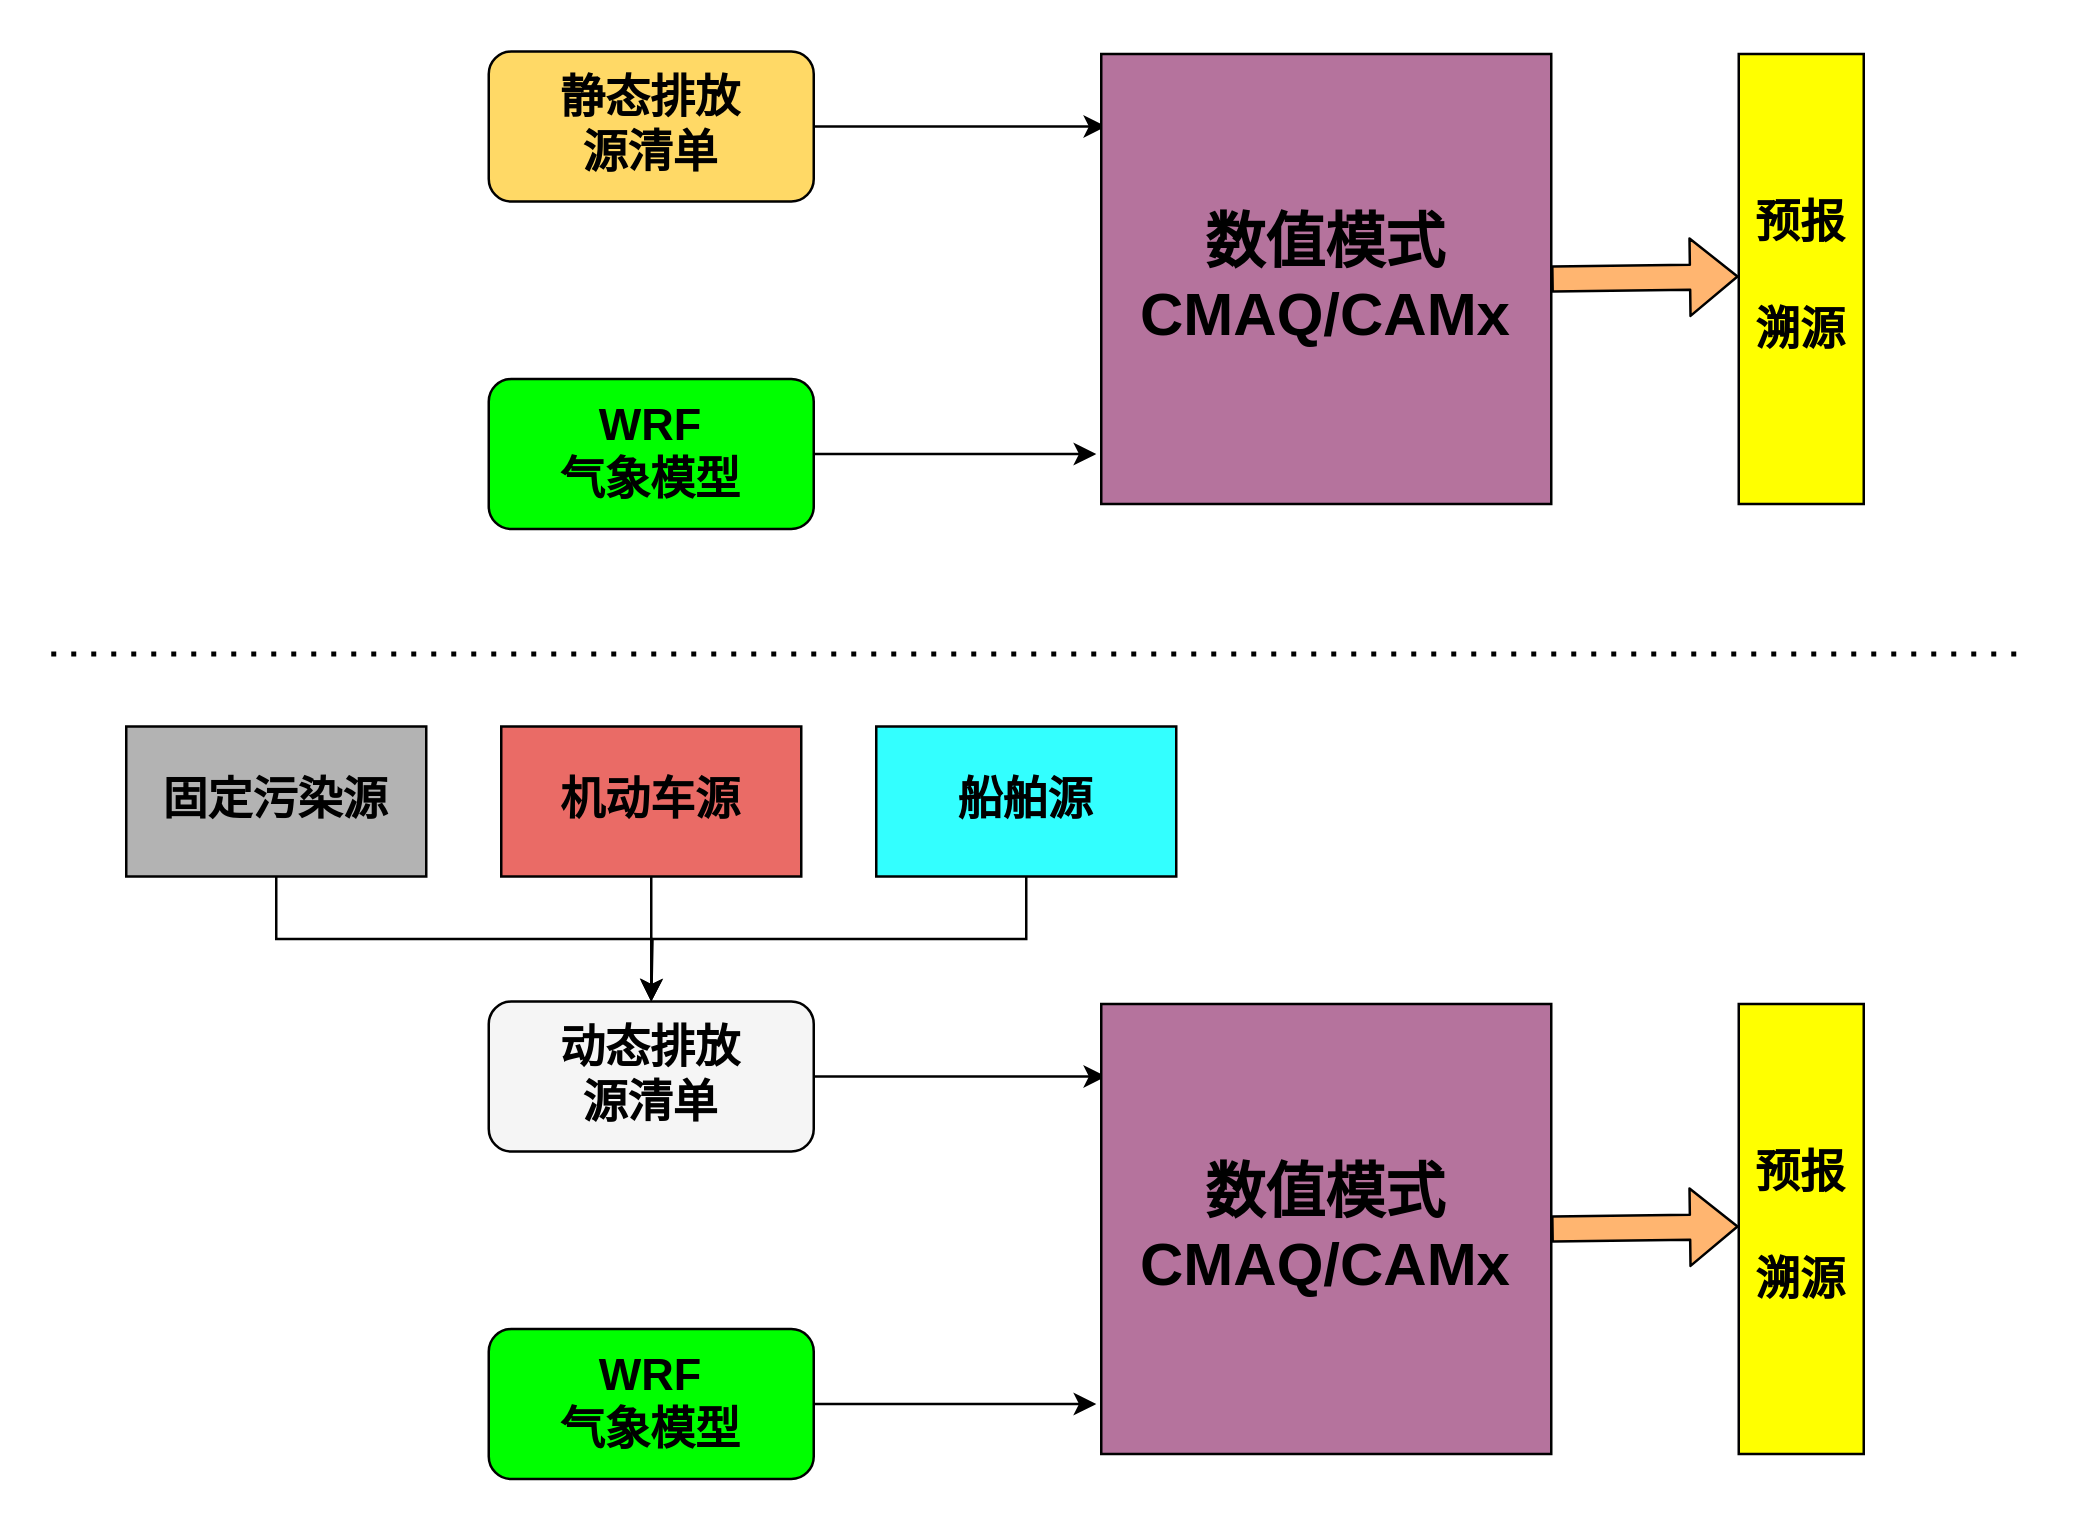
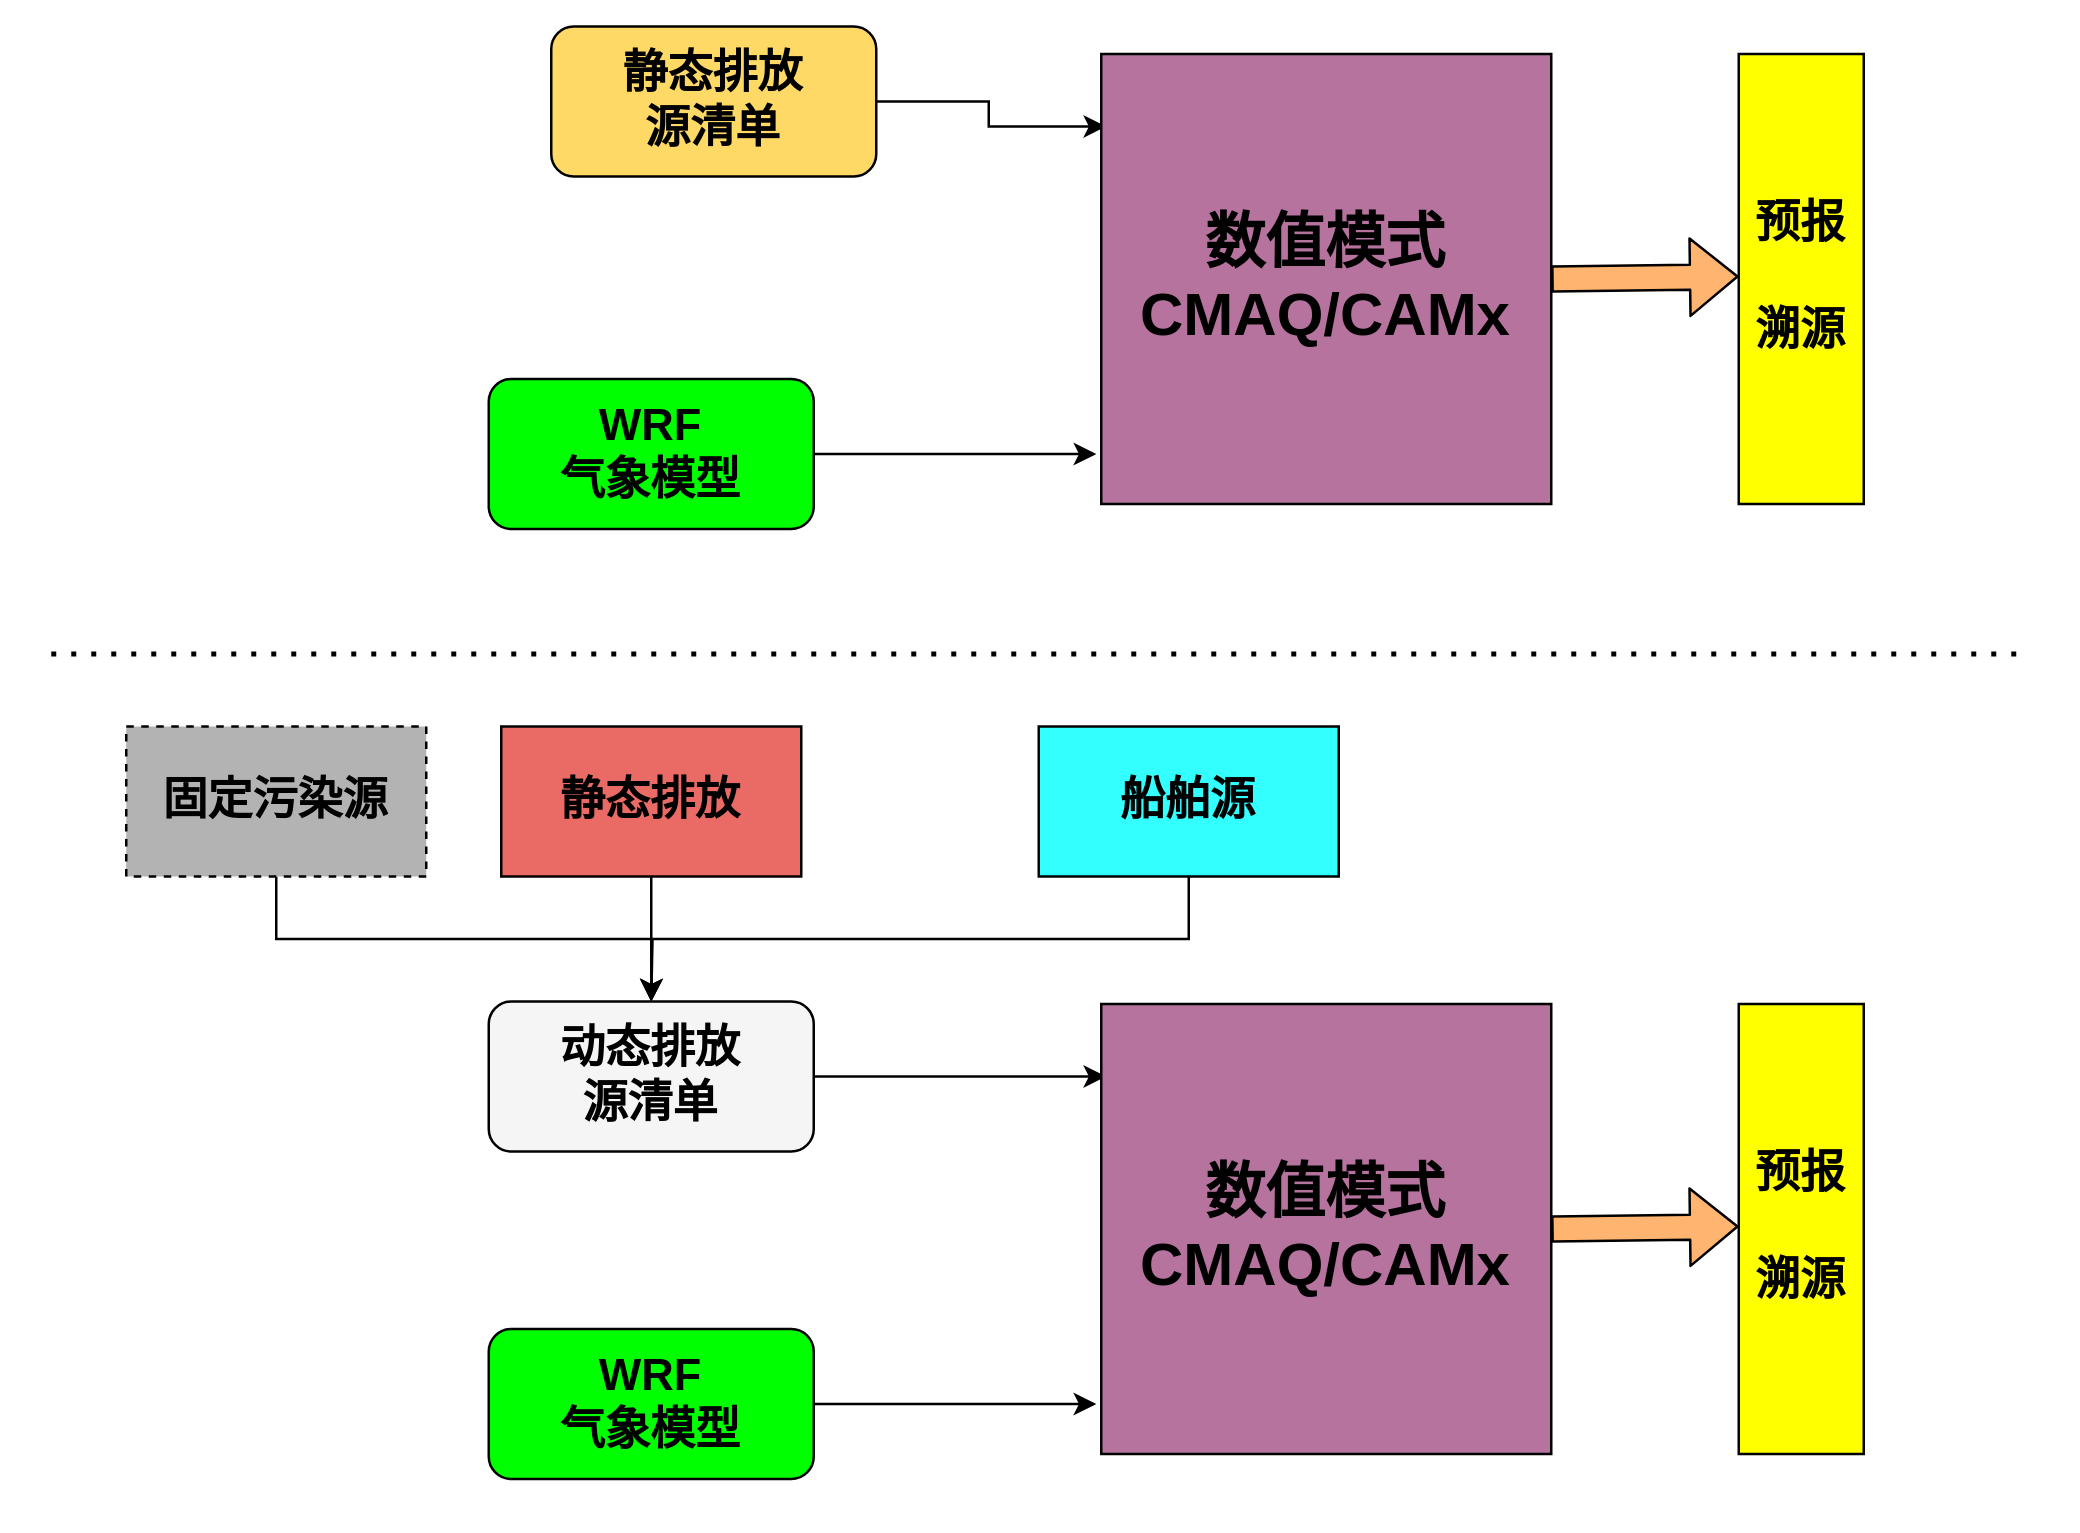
- <mxCell id="3" value="&lt;font style=&quot;font-size: 18px&quot;&gt;&lt;b&gt;静态&lt;/b&gt;&lt;b&gt;排放&lt;br&gt;源清单&lt;/b&gt;&lt;b&gt;&lt;br&gt;&lt;/b&gt;&lt;/font&gt;" style="rounded=1;whiteSpace=wrap;html=1;fillColor=#FFD966;" vertex="1" parent="1"><mxGeometry x="195" y="20" width="130" height="60" as="geometry" /></mxCell>
+ <mxCell id="3" value="&lt;font style=&quot;font-size: 18px&quot;&gt;&lt;b&gt;静态&lt;/b&gt;&lt;b&gt;排放&lt;br&gt;源清单&lt;/b&gt;&lt;b&gt;&lt;br&gt;&lt;/b&gt;&lt;/font&gt;" style="rounded=1;whiteSpace=wrap;html=1;fillColor=#FFD966;" vertex="1" parent="1"><mxGeometry x="220" y="10" width="130" height="60" as="geometry" /></mxCell>
- <mxCell id="17" value="&lt;b&gt;&lt;font style=&quot;font-size: 18px&quot;&gt;固定污染源&lt;/font&gt;&lt;/b&gt;" style="rounded=0;whiteSpace=wrap;html=1;fillColor=#B3B3B3;" vertex="1" parent="1"><mxGeometry x="50" y="290" width="120" height="60" as="geometry" /></mxCell>
+ <mxCell id="17" value="&lt;b&gt;&lt;font style=&quot;font-size: 18px&quot;&gt;固定污染源&lt;/font&gt;&lt;/b&gt;" style="rounded=0;whiteSpace=wrap;html=1;fillColor=#B3B3B3;dashed=1;" vertex="1" parent="1"><mxGeometry x="50" y="290" width="120" height="60" as="geometry" /></mxCell>
- <mxCell id="19" value="&lt;font style=&quot;font-size: 18px&quot;&gt;&lt;b&gt;机动车源&lt;/b&gt;&lt;/font&gt;" style="rounded=0;whiteSpace=wrap;html=1;fillColor=#EA6B66;" vertex="1" parent="1"><mxGeometry x="200" y="290" width="120" height="60" as="geometry" /></mxCell>
+ <mxCell id="19" value="&lt;font style=&quot;font-size: 18px&quot;&gt;&lt;b&gt;静态排放&lt;/b&gt;&lt;/font&gt;" style="rounded=0;whiteSpace=wrap;html=1;fillColor=#EA6B66;" vertex="1" parent="1"><mxGeometry x="200" y="290" width="120" height="60" as="geometry" /></mxCell>
- <mxCell id="21" value="&lt;font style=&quot;font-size: 18px&quot;&gt;&lt;b&gt;船舶源&lt;/b&gt;&lt;/font&gt;" style="rounded=0;whiteSpace=wrap;html=1;fillColor=#33FFFF;" vertex="1" parent="1"><mxGeometry x="350" y="290" width="120" height="60" as="geometry" /></mxCell>
+ <mxCell id="21" value="&lt;font style=&quot;font-size: 18px&quot;&gt;&lt;b&gt;船舶源&lt;/b&gt;&lt;/font&gt;" style="rounded=0;whiteSpace=wrap;html=1;fillColor=#33FFFF;" vertex="1" parent="1"><mxGeometry x="415" y="290" width="120" height="60" as="geometry" /></mxCell>
- <mxCell id="16" style="edgeStyle=orthogonalEdgeStyle;rounded=0;orthogonalLoop=1;jettySize=auto;html=1;exitX=0.5;exitY=1;exitDx=0;exitDy=0;entryX=0.5;entryY=0;entryDx=0;entryDy=0;endArrow=open;" edge="1" parent="1" source="17" target="10"><mxGeometry relative="1" as="geometry" /></mxCell>
+ <mxCell id="16" style="edgeStyle=orthogonalEdgeStyle;rounded=0;orthogonalLoop=1;jettySize=auto;html=1;exitX=0.5;exitY=1;exitDx=0;exitDy=0;entryX=0.5;entryY=0;entryDx=0;entryDy=0;" edge="1" parent="1" source="17" target="10"><mxGeometry relative="1" as="geometry" /></mxCell>
